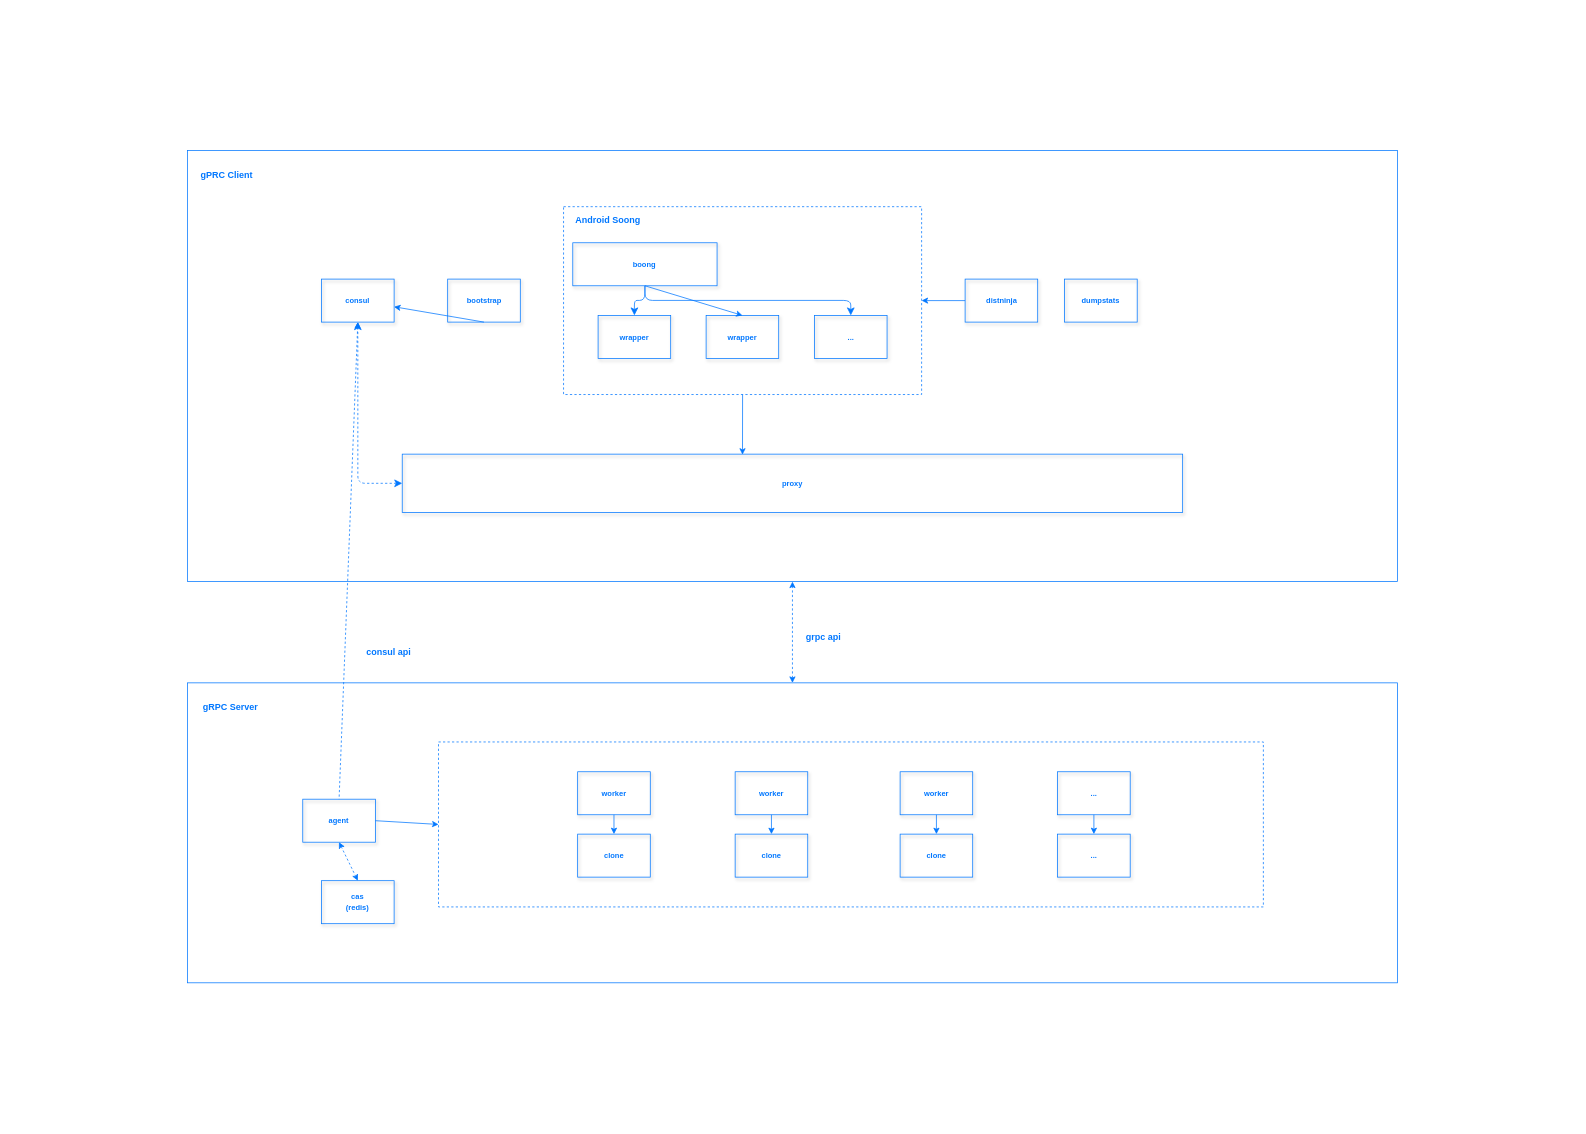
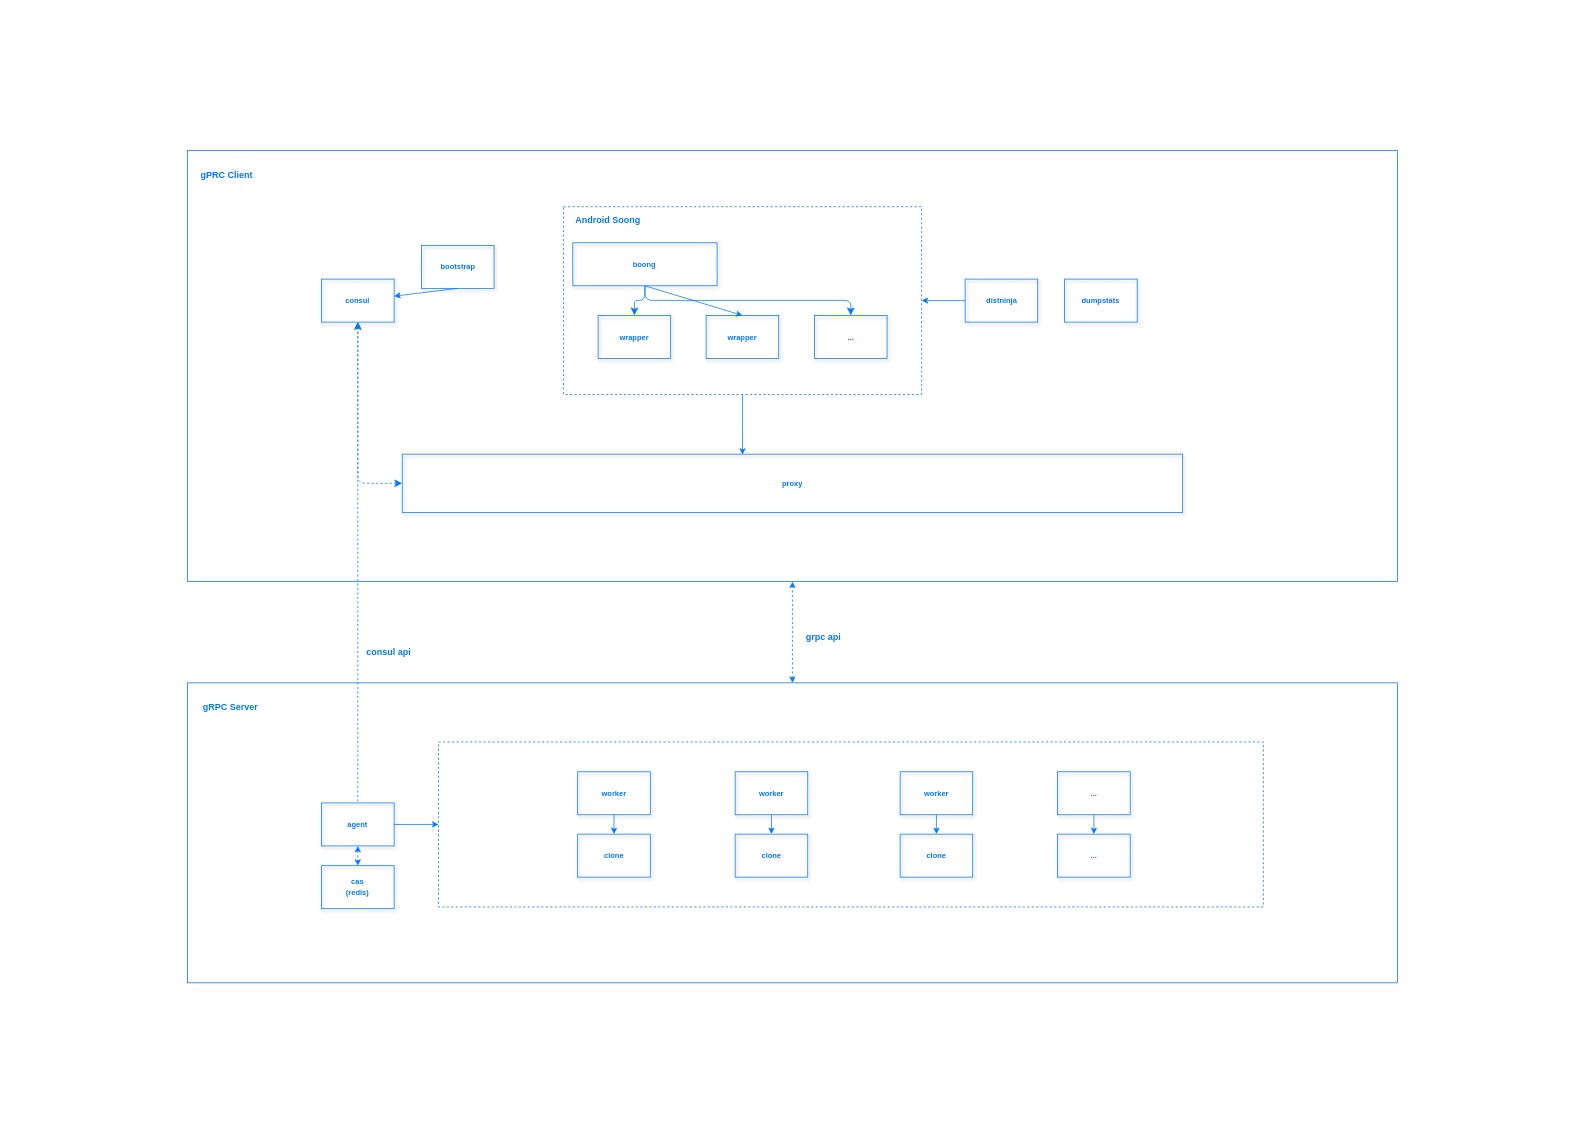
- <mxCell id="10" value="&lt;b&gt;&lt;font style=&quot;font-size: 10px;&quot;&gt;bootstrap&lt;/font&gt;&lt;/b&gt;" style="rounded=0;whiteSpace=wrap;html=1;strokeColor=#0077FF;fillColor=none;shadow=1;fontColor=#0077FF;" parent="1" vertex="1"><mxGeometry x="596.52" y="371.57" width="96.82" height="57.35" as="geometry" /></mxCell>
+ <mxCell id="10" value="&lt;b&gt;&lt;font style=&quot;font-size: 10px;&quot;&gt;bootstrap&lt;/font&gt;&lt;/b&gt;" style="rounded=0;whiteSpace=wrap;html=1;strokeColor=#0077FF;fillColor=none;shadow=1;fontColor=#0077FF;" parent="1" vertex="1"><mxGeometry x="561.52" y="326.57" width="96.82" height="57.35" as="geometry" /></mxCell>
- <mxCell id="8" value="&lt;b style=&quot;border-color: var(--border-color);&quot;&gt;&lt;font style=&quot;font-size: 10px;&quot;&gt;agent&lt;/font&gt;&lt;/b&gt;" style="rounded=0;whiteSpace=wrap;html=1;strokeColor=#0077FF;fillColor=none;shadow=1;fontColor=#0077FF;" parent="1" vertex="1"><mxGeometry x="403.26" y="1065.14" width="96.82" height="57.35" as="geometry" /></mxCell>
+ <mxCell id="8" value="&lt;b style=&quot;border-color: var(--border-color);&quot;&gt;&lt;font style=&quot;font-size: 10px;&quot;&gt;agent&lt;/font&gt;&lt;/b&gt;" style="rounded=0;whiteSpace=wrap;html=1;strokeColor=#0077FF;fillColor=none;shadow=1;fontColor=#0077FF;" parent="1" vertex="1"><mxGeometry x="428.26" y="1070.14" width="96.82" height="57.35" as="geometry" /></mxCell>
- <mxCell id="7" value="&lt;b style=&quot;border-color: var(--border-color);&quot;&gt;&lt;font style=&quot;font-size: 10px;&quot;&gt;cas&lt;br&gt;(redis)&lt;/font&gt;&lt;br&gt;&lt;/b&gt;" style="rounded=0;whiteSpace=wrap;html=1;strokeColor=#0077FF;fillColor=none;shadow=1;fontColor=#0077FF;" parent="1" vertex="1"><mxGeometry x="428.26" y="1173.82" width="96.82" height="57.35" as="geometry" /></mxCell>
+ <mxCell id="7" value="&lt;b style=&quot;border-color: var(--border-color);&quot;&gt;&lt;font style=&quot;font-size: 10px;&quot;&gt;cas&lt;br&gt;(redis)&lt;/font&gt;&lt;br&gt;&lt;/b&gt;" style="rounded=0;whiteSpace=wrap;html=1;strokeColor=#0077FF;fillColor=none;shadow=1;fontColor=#0077FF;" parent="1" vertex="1"><mxGeometry x="428.26" y="1153.82" width="96.82" height="57.35" as="geometry" /></mxCell>
